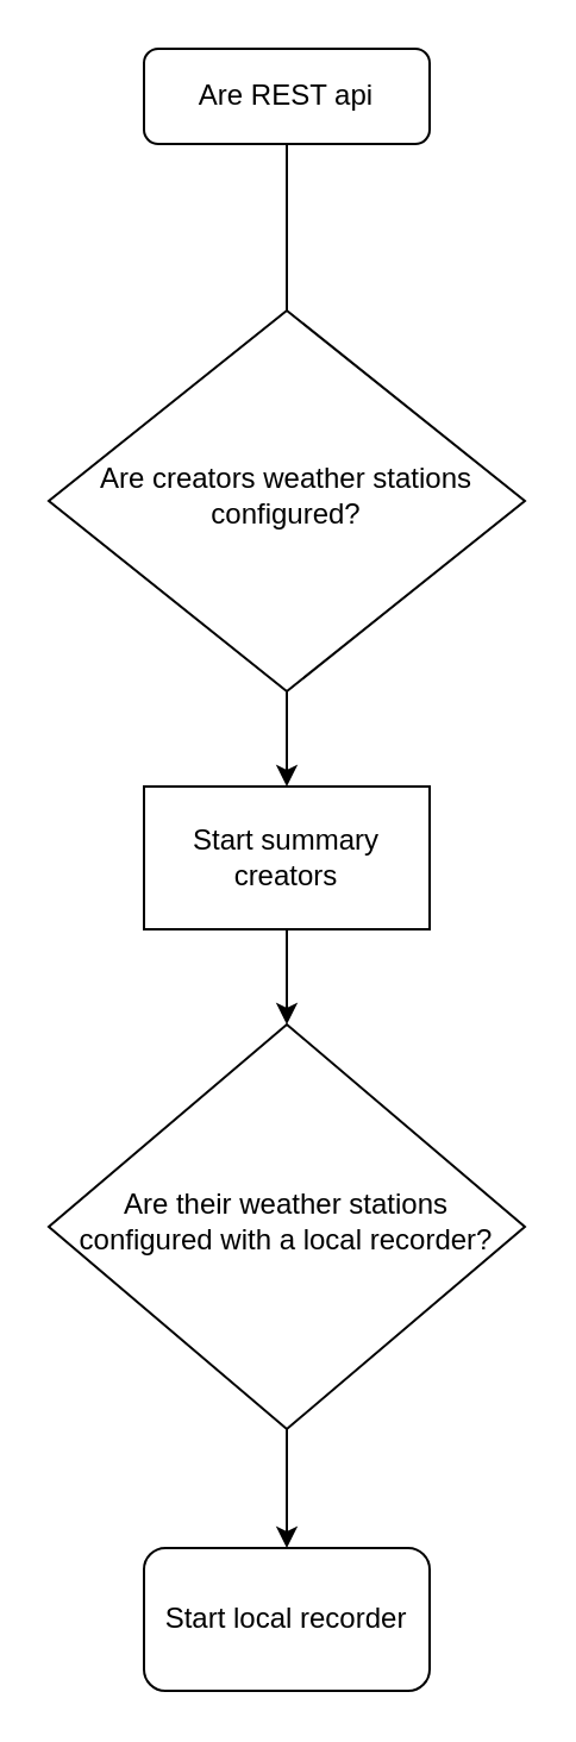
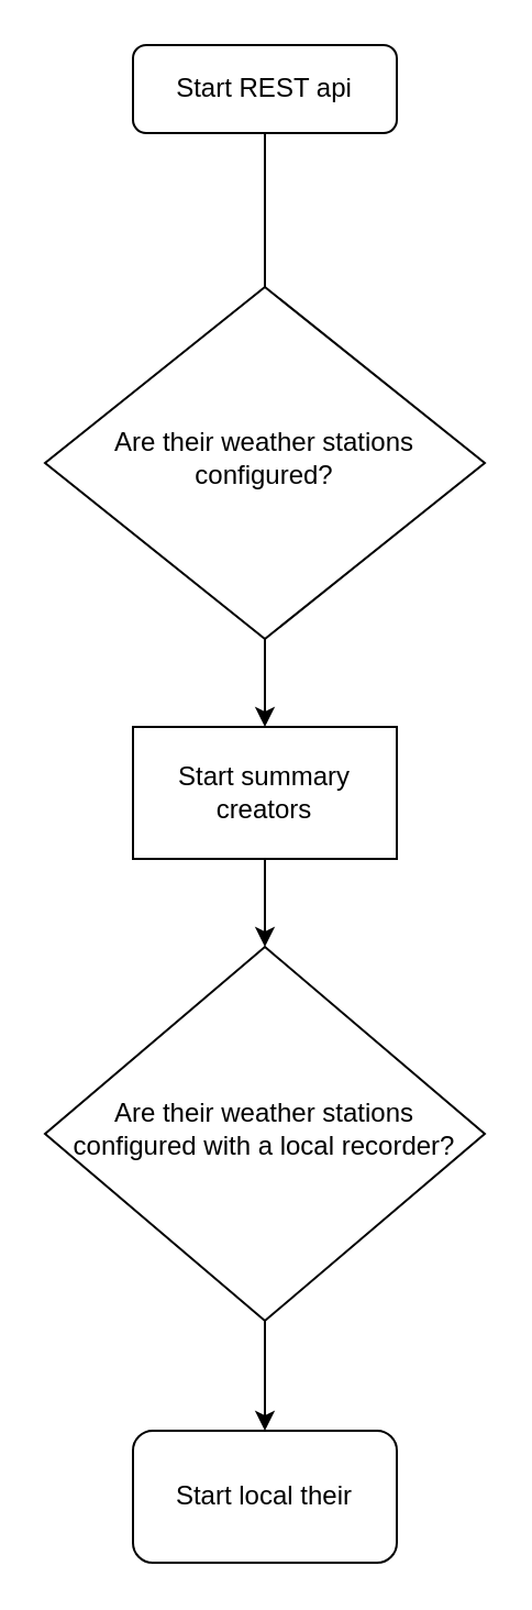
- <mxCell id="3" value="Are REST api" style="rounded=1;whiteSpace=wrap;html=1;fontSize=12;glass=0;strokeWidth=1;shadow=0;" vertex="1" parent="1"><mxGeometry x="60" y="20" width="120" height="40" as="geometry" /></mxCell>
+ <mxCell id="3" value="Start REST api" style="rounded=1;whiteSpace=wrap;html=1;fontSize=12;glass=0;strokeWidth=1;shadow=0;" vertex="1" parent="1"><mxGeometry x="60" y="20" width="120" height="40" as="geometry" /></mxCell>
- <mxCell id="5" value="Are creators weather stations configured?" style="rhombus;whiteSpace=wrap;html=1;shadow=0;fontFamily=Helvetica;fontSize=12;align=center;strokeWidth=1;spacing=6;spacingTop=-4;" vertex="1" parent="1"><mxGeometry x="20" y="130" width="200" height="160" as="geometry" /></mxCell>
+ <mxCell id="5" value="Are their weather stations configured?" style="rhombus;whiteSpace=wrap;html=1;shadow=0;fontFamily=Helvetica;fontSize=12;align=center;strokeWidth=1;spacing=6;spacingTop=-4;" vertex="1" parent="1"><mxGeometry x="20" y="130" width="200" height="160" as="geometry" /></mxCell>
- <mxCell id="10" value="Start local recorder" style="rounded=1;whiteSpace=wrap;html=1;" vertex="1" parent="1"><mxGeometry x="60" y="650" width="120" height="60" as="geometry" /></mxCell>
+ <mxCell id="10" value="Start local their" style="rounded=1;whiteSpace=wrap;html=1;" vertex="1" parent="1"><mxGeometry x="60" y="650" width="120" height="60" as="geometry" /></mxCell>
